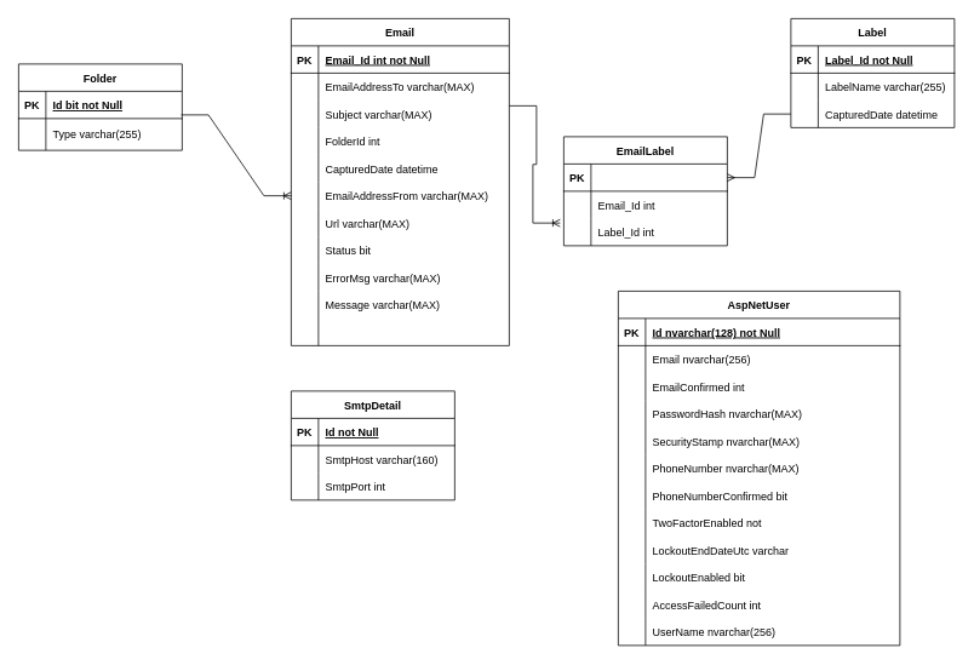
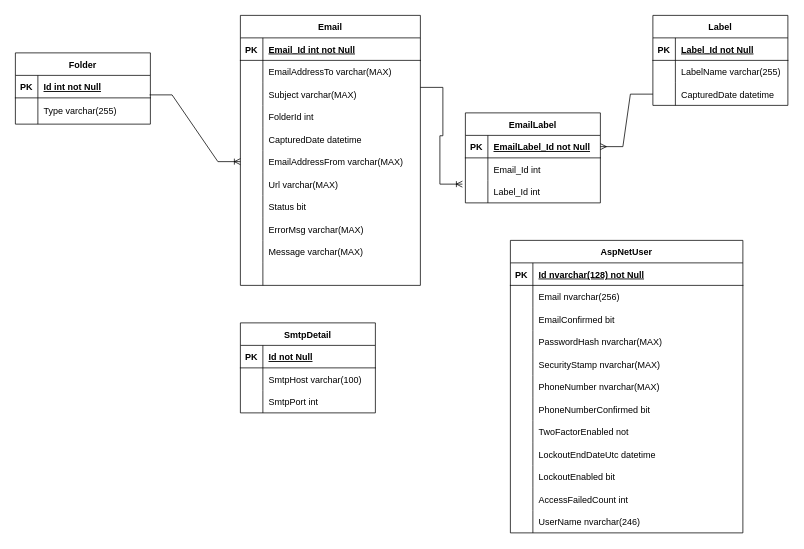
- <mxCell id="61" value="Id bit not Null" style="shape=partialRectangle;connectable=0;fillColor=none;top=0;left=0;bottom=0;right=0;align=left;spacingLeft=6;fontStyle=5;overflow=hidden;" vertex="1" parent="59"><mxGeometry x="30" width="150" height="30" as="geometry"><mxRectangle width="150" height="30" as="alternateBounds" /></mxGeometry></mxCell>
+ <mxCell id="61" value="Id int not Null" style="shape=partialRectangle;connectable=0;fillColor=none;top=0;left=0;bottom=0;right=0;align=left;spacingLeft=6;fontStyle=5;overflow=hidden;" vertex="1" parent="59"><mxGeometry x="30" width="150" height="30" as="geometry"><mxRectangle width="150" height="30" as="alternateBounds" /></mxGeometry></mxCell>
+ <mxCell id="6" value="EmailLabel_Id not Null" style="shape=partialRectangle;connectable=0;fillColor=none;top=0;left=0;bottom=0;right=0;align=left;spacingLeft=6;fontStyle=5;overflow=hidden;" vertex="1" parent="4"><mxGeometry x="30" width="150" height="30" as="geometry"><mxRectangle width="150" height="30" as="alternateBounds" /></mxGeometry></mxCell>
- <mxCell id="84" value="EmailConfirmed int" style="shape=partialRectangle;connectable=0;fillColor=none;top=0;left=0;bottom=0;right=0;align=left;spacingLeft=6;overflow=hidden;" vertex="1" parent="82"><mxGeometry x="30" width="280" height="30" as="geometry"><mxRectangle width="280" height="30" as="alternateBounds" /></mxGeometry></mxCell>
+ <mxCell id="84" value="EmailConfirmed bit" style="shape=partialRectangle;connectable=0;fillColor=none;top=0;left=0;bottom=0;right=0;align=left;spacingLeft=6;overflow=hidden;" vertex="1" parent="82"><mxGeometry x="30" width="280" height="30" as="geometry"><mxRectangle width="280" height="30" as="alternateBounds" /></mxGeometry></mxCell>
- <mxCell id="71" value="SmtpHost varchar(160)" style="shape=partialRectangle;connectable=0;fillColor=none;top=0;left=0;bottom=0;right=0;align=left;spacingLeft=6;overflow=hidden;" vertex="1" parent="69"><mxGeometry x="30" width="150" height="30" as="geometry"><mxRectangle width="150" height="30" as="alternateBounds" /></mxGeometry></mxCell>
+ <mxCell id="71" value="SmtpHost varchar(100)" style="shape=partialRectangle;connectable=0;fillColor=none;top=0;left=0;bottom=0;right=0;align=left;spacingLeft=6;overflow=hidden;" vertex="1" parent="69"><mxGeometry x="30" width="150" height="30" as="geometry"><mxRectangle width="150" height="30" as="alternateBounds" /></mxGeometry></mxCell>
- <mxCell id="102" value="LockoutEndDateUtc varchar" style="shape=partialRectangle;connectable=0;fillColor=none;top=0;left=0;bottom=0;right=0;align=left;spacingLeft=6;overflow=hidden;" vertex="1" parent="100"><mxGeometry x="30" width="280" height="30" as="geometry"><mxRectangle width="280" height="30" as="alternateBounds" /></mxGeometry></mxCell>
+ <mxCell id="102" value="LockoutEndDateUtc datetime" style="shape=partialRectangle;connectable=0;fillColor=none;top=0;left=0;bottom=0;right=0;align=left;spacingLeft=6;overflow=hidden;" vertex="1" parent="100"><mxGeometry x="30" width="280" height="30" as="geometry"><mxRectangle width="280" height="30" as="alternateBounds" /></mxGeometry></mxCell>
- <mxCell id="111" value="UserName nvarchar(256)" style="shape=partialRectangle;connectable=0;fillColor=none;top=0;left=0;bottom=0;right=0;align=left;spacingLeft=6;overflow=hidden;" vertex="1" parent="109"><mxGeometry x="30" width="280" height="30" as="geometry"><mxRectangle width="280" height="30" as="alternateBounds" /></mxGeometry></mxCell>
+ <mxCell id="111" value="UserName nvarchar(246)" style="shape=partialRectangle;connectable=0;fillColor=none;top=0;left=0;bottom=0;right=0;align=left;spacingLeft=6;overflow=hidden;" vertex="1" parent="109"><mxGeometry x="30" width="280" height="30" as="geometry"><mxRectangle width="280" height="30" as="alternateBounds" /></mxGeometry></mxCell>
